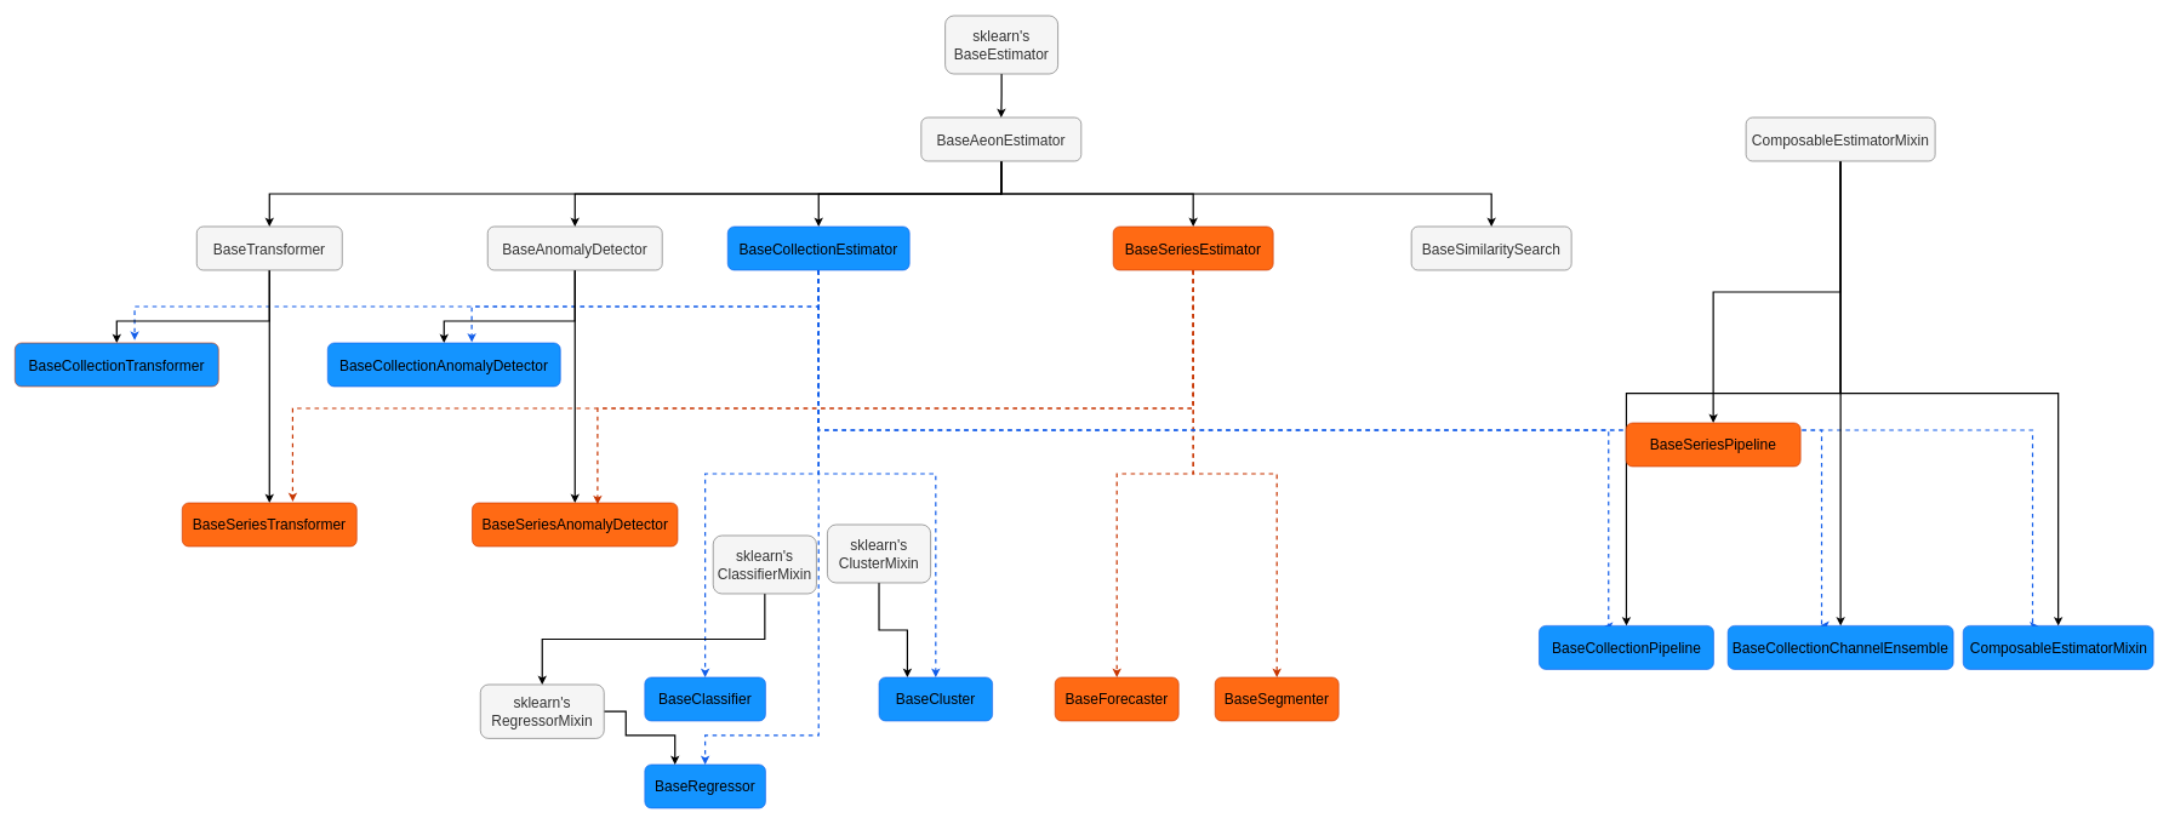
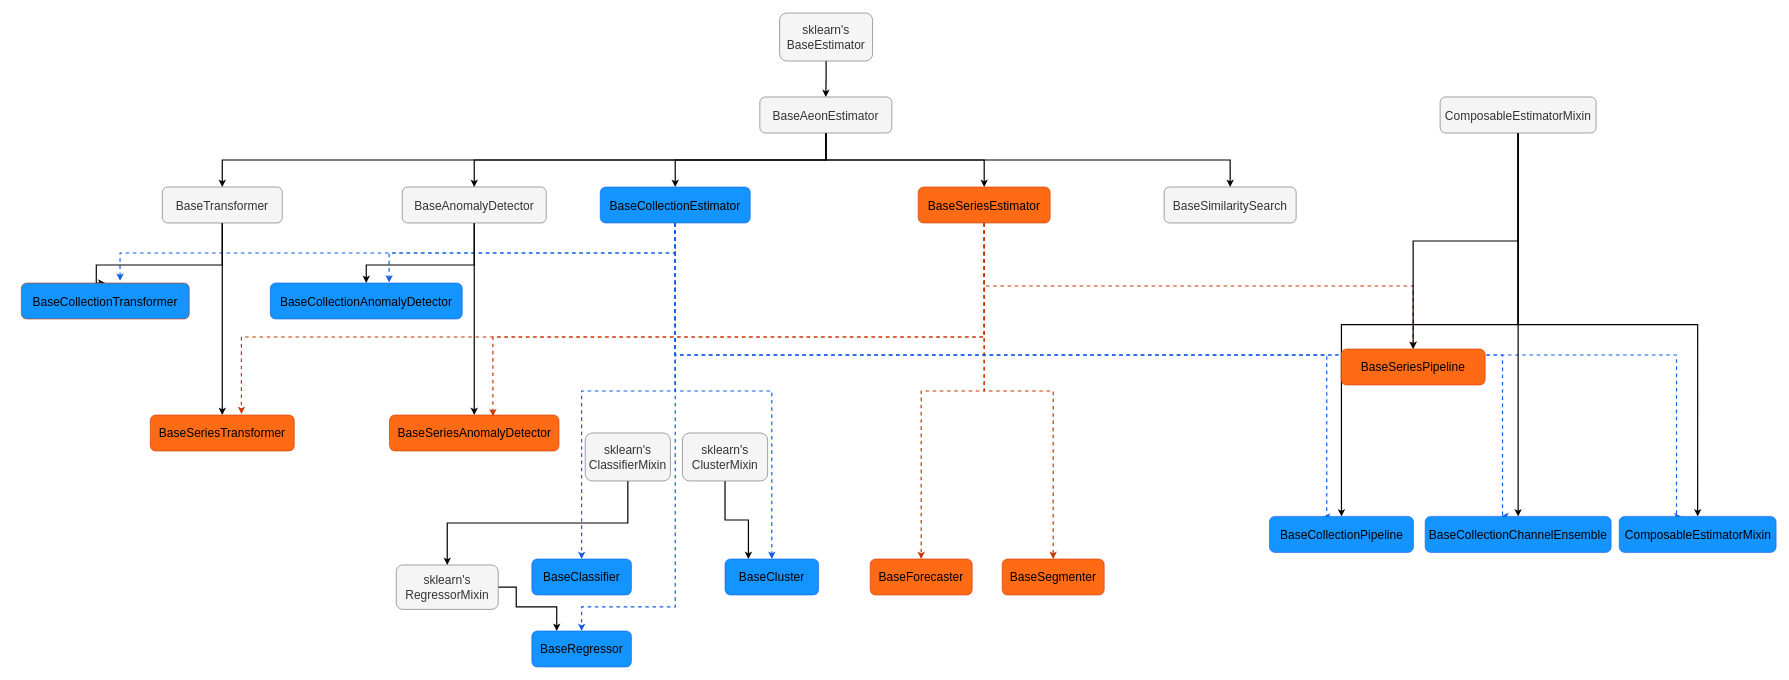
+ <mxCell id="10" style="edgeStyle=orthogonalEdgeStyle;rounded=0;orthogonalLoop=1;jettySize=auto;html=1;exitX=0.5;exitY=1;exitDx=0;exitDy=0;entryX=0.5;entryY=0;entryDx=0;entryDy=0;dashed=1;fillColor=#fa6800;strokeColor=#C73500;fontSize=20;strokeWidth=2;" parent="1" source="13" target="28" edge="1"><mxGeometry relative="1" as="geometry" /></mxCell>
- <mxCell id="49" value="&lt;font&gt;BaseCollectionTransformer&lt;/font&gt;" style="rounded=1;whiteSpace=wrap;html=1;fillColor=light-dark(#1494FF,#1494FF);fontColor=#000000;strokeColor=light-dark(#C73500,#125DE9);fontSize=20;" parent="1" vertex="1"><mxGeometry x="20" y="471" width="280" height="60" as="geometry" /></mxCell>
+ <mxCell id="49" value="&lt;font&gt;BaseCollectionTransformer&lt;/font&gt;" style="rounded=1;whiteSpace=wrap;html=1;fillColor=light-dark(#1494FF,#1494FF);fontColor=#000000;strokeColor=light-dark(#C73500,#125DE9);fontSize=20;" parent="1" vertex="1"><mxGeometry x="35" y="471" width="280" height="60" as="geometry" /></mxCell>
- <mxCell id="38" value="&lt;font&gt;sklearn's ClassifierMixin&lt;/font&gt;" style="rounded=1;whiteSpace=wrap;html=1;fillColor=#f5f5f5;fontColor=#333333;strokeColor=#666666;fontSize=20;" parent="1" vertex="1"><mxGeometry x="980" y="736" width="142" height="80" as="geometry" /></mxCell>
+ <mxCell id="38" value="&lt;font&gt;sklearn's ClassifierMixin&lt;/font&gt;" style="rounded=1;whiteSpace=wrap;html=1;fillColor=#f5f5f5;fontColor=#333333;strokeColor=#666666;fontSize=20;" parent="1" vertex="1"><mxGeometry x="975" y="721" width="142" height="80" as="geometry" /></mxCell>
